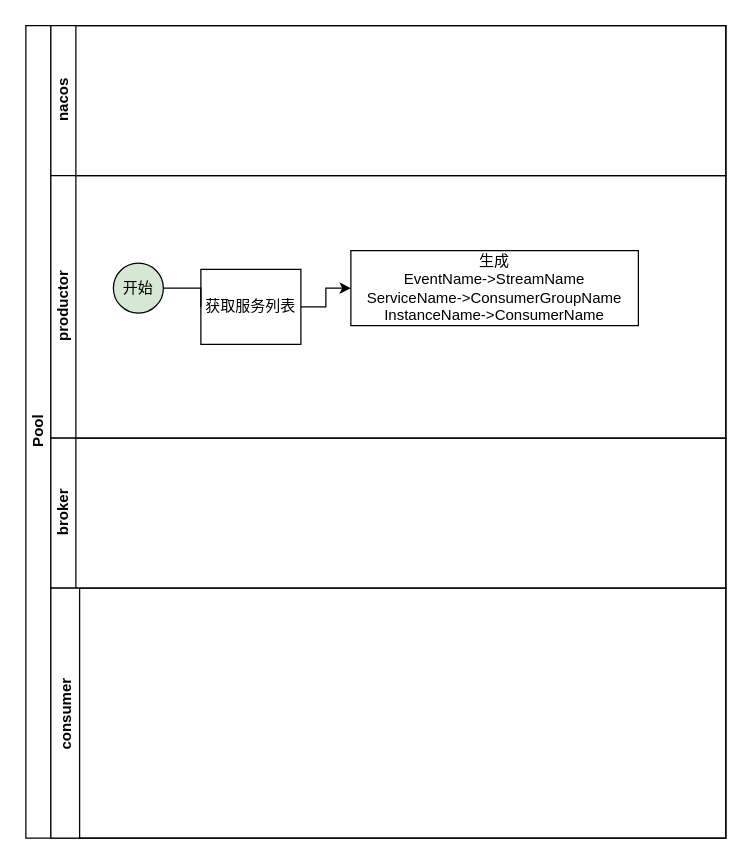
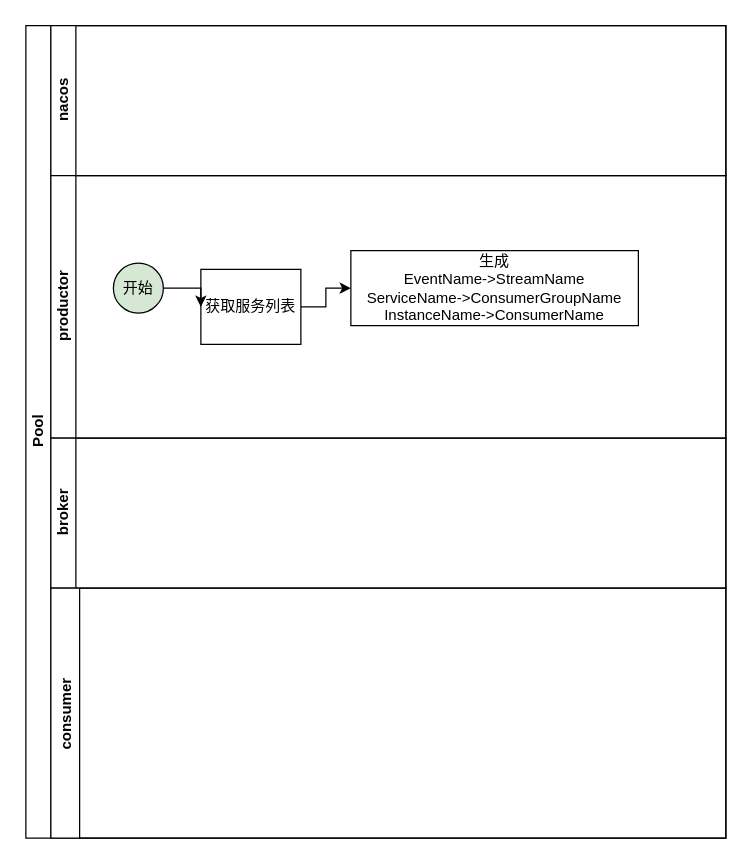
- <mxCell id="7" style="edgeStyle=orthogonalEdgeStyle;rounded=0;orthogonalLoop=1;jettySize=auto;html=1;exitX=1;exitY=0.5;exitDx=0;exitDy=0;entryX=0;entryY=0.5;entryDx=0;entryDy=0;endArrow=none;" edge="1" parent="4" source="8" target="6"><mxGeometry relative="1" as="geometry" /></mxCell>
+ <mxCell id="7" style="edgeStyle=orthogonalEdgeStyle;rounded=0;orthogonalLoop=1;jettySize=auto;html=1;exitX=1;exitY=0.5;exitDx=0;exitDy=0;entryX=0;entryY=0.5;entryDx=0;entryDy=0;" edge="1" parent="4" source="8" target="6"><mxGeometry relative="1" as="geometry" /></mxCell>
